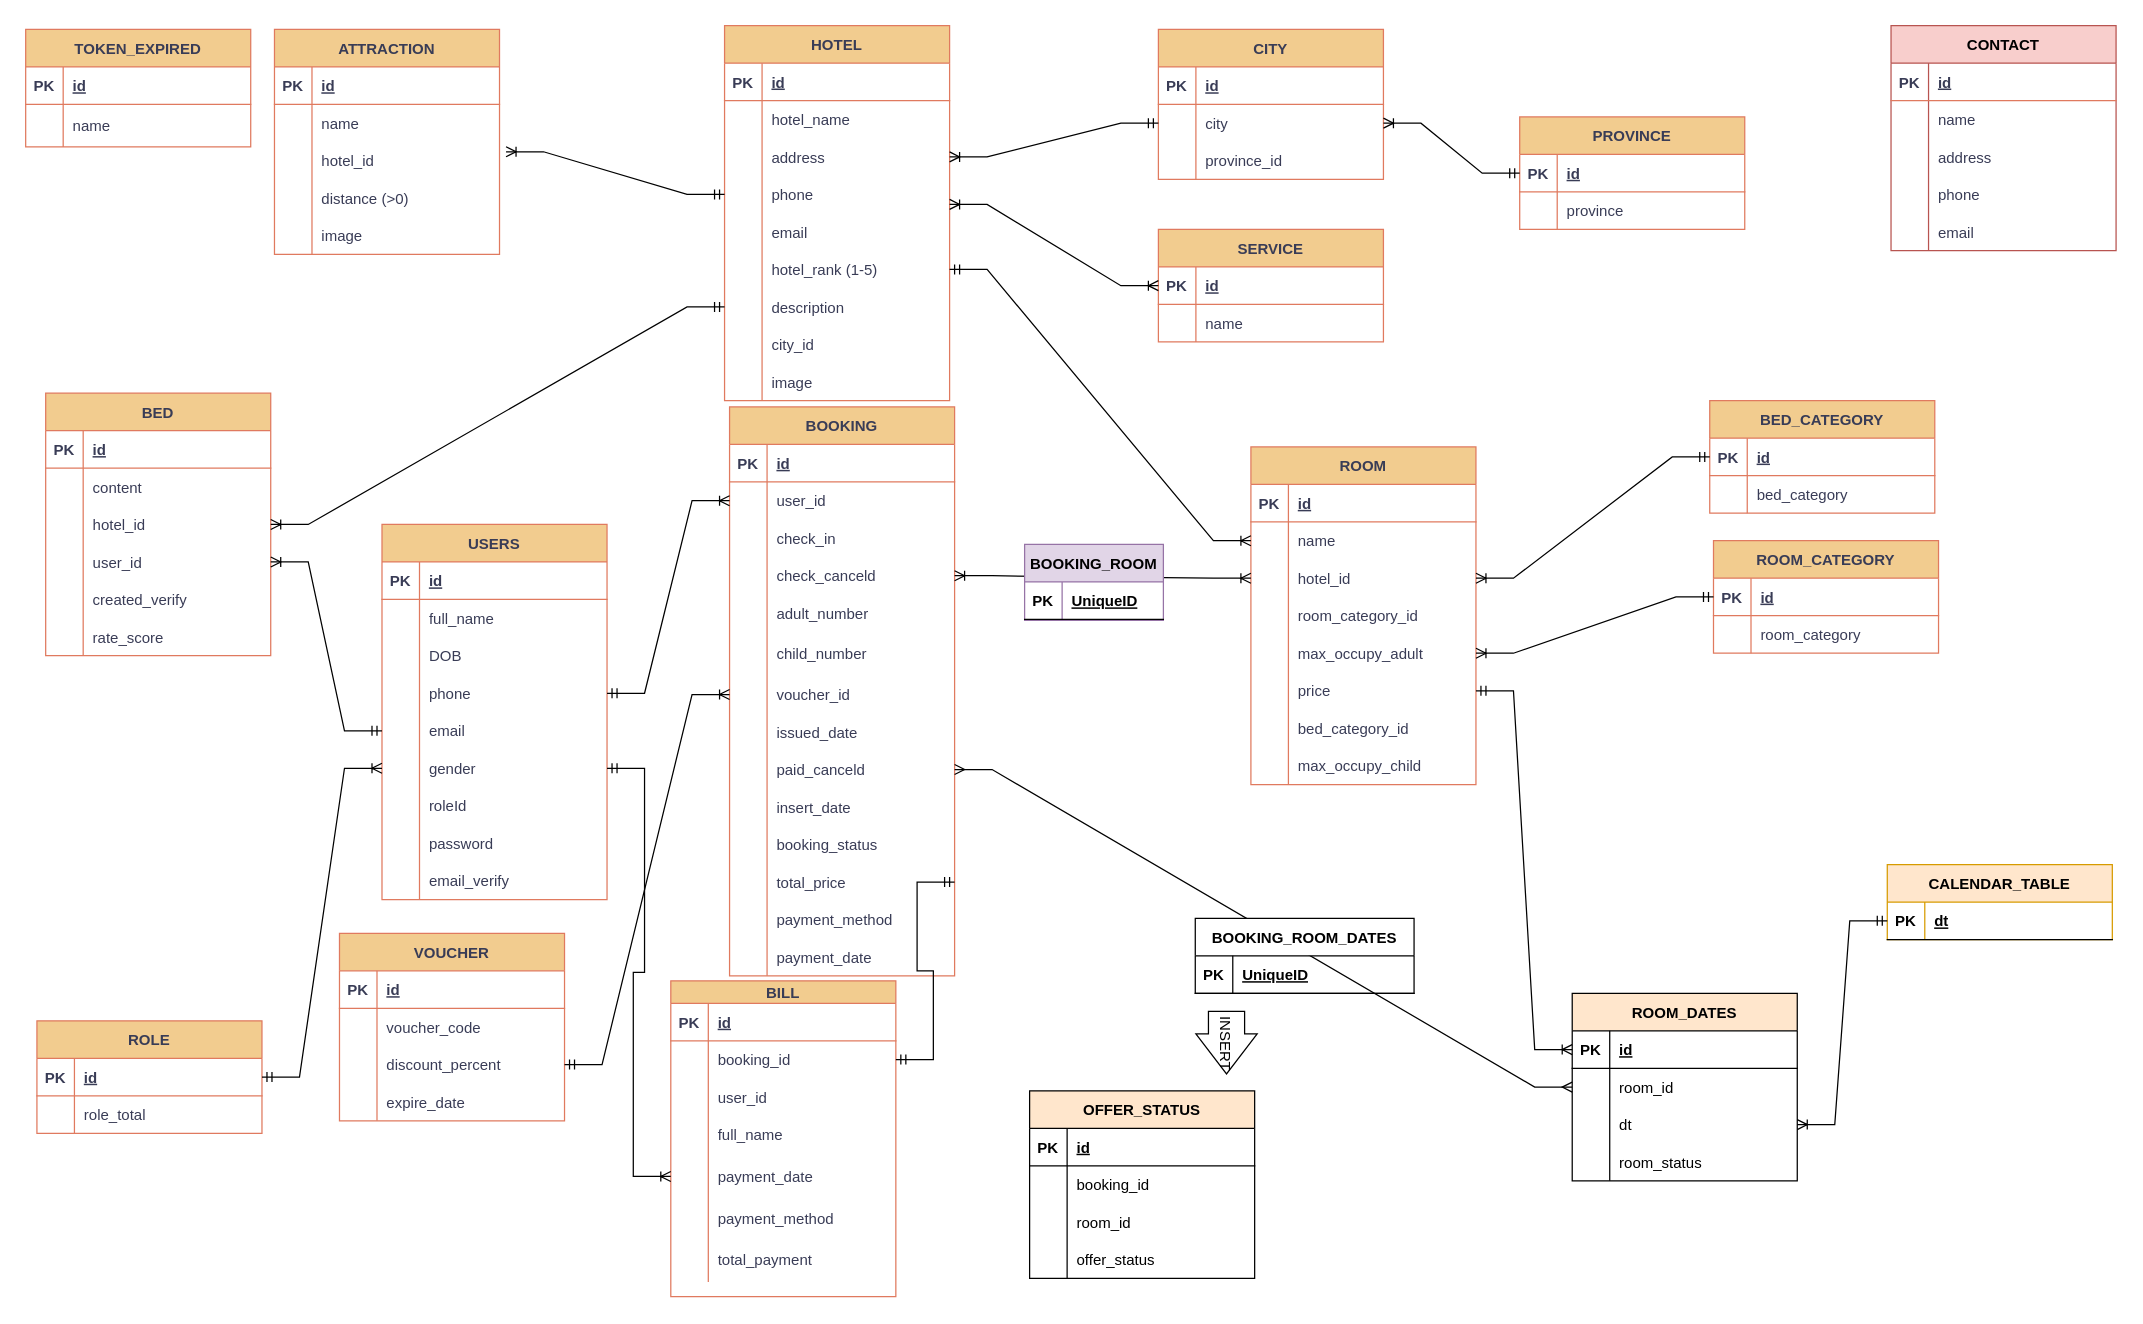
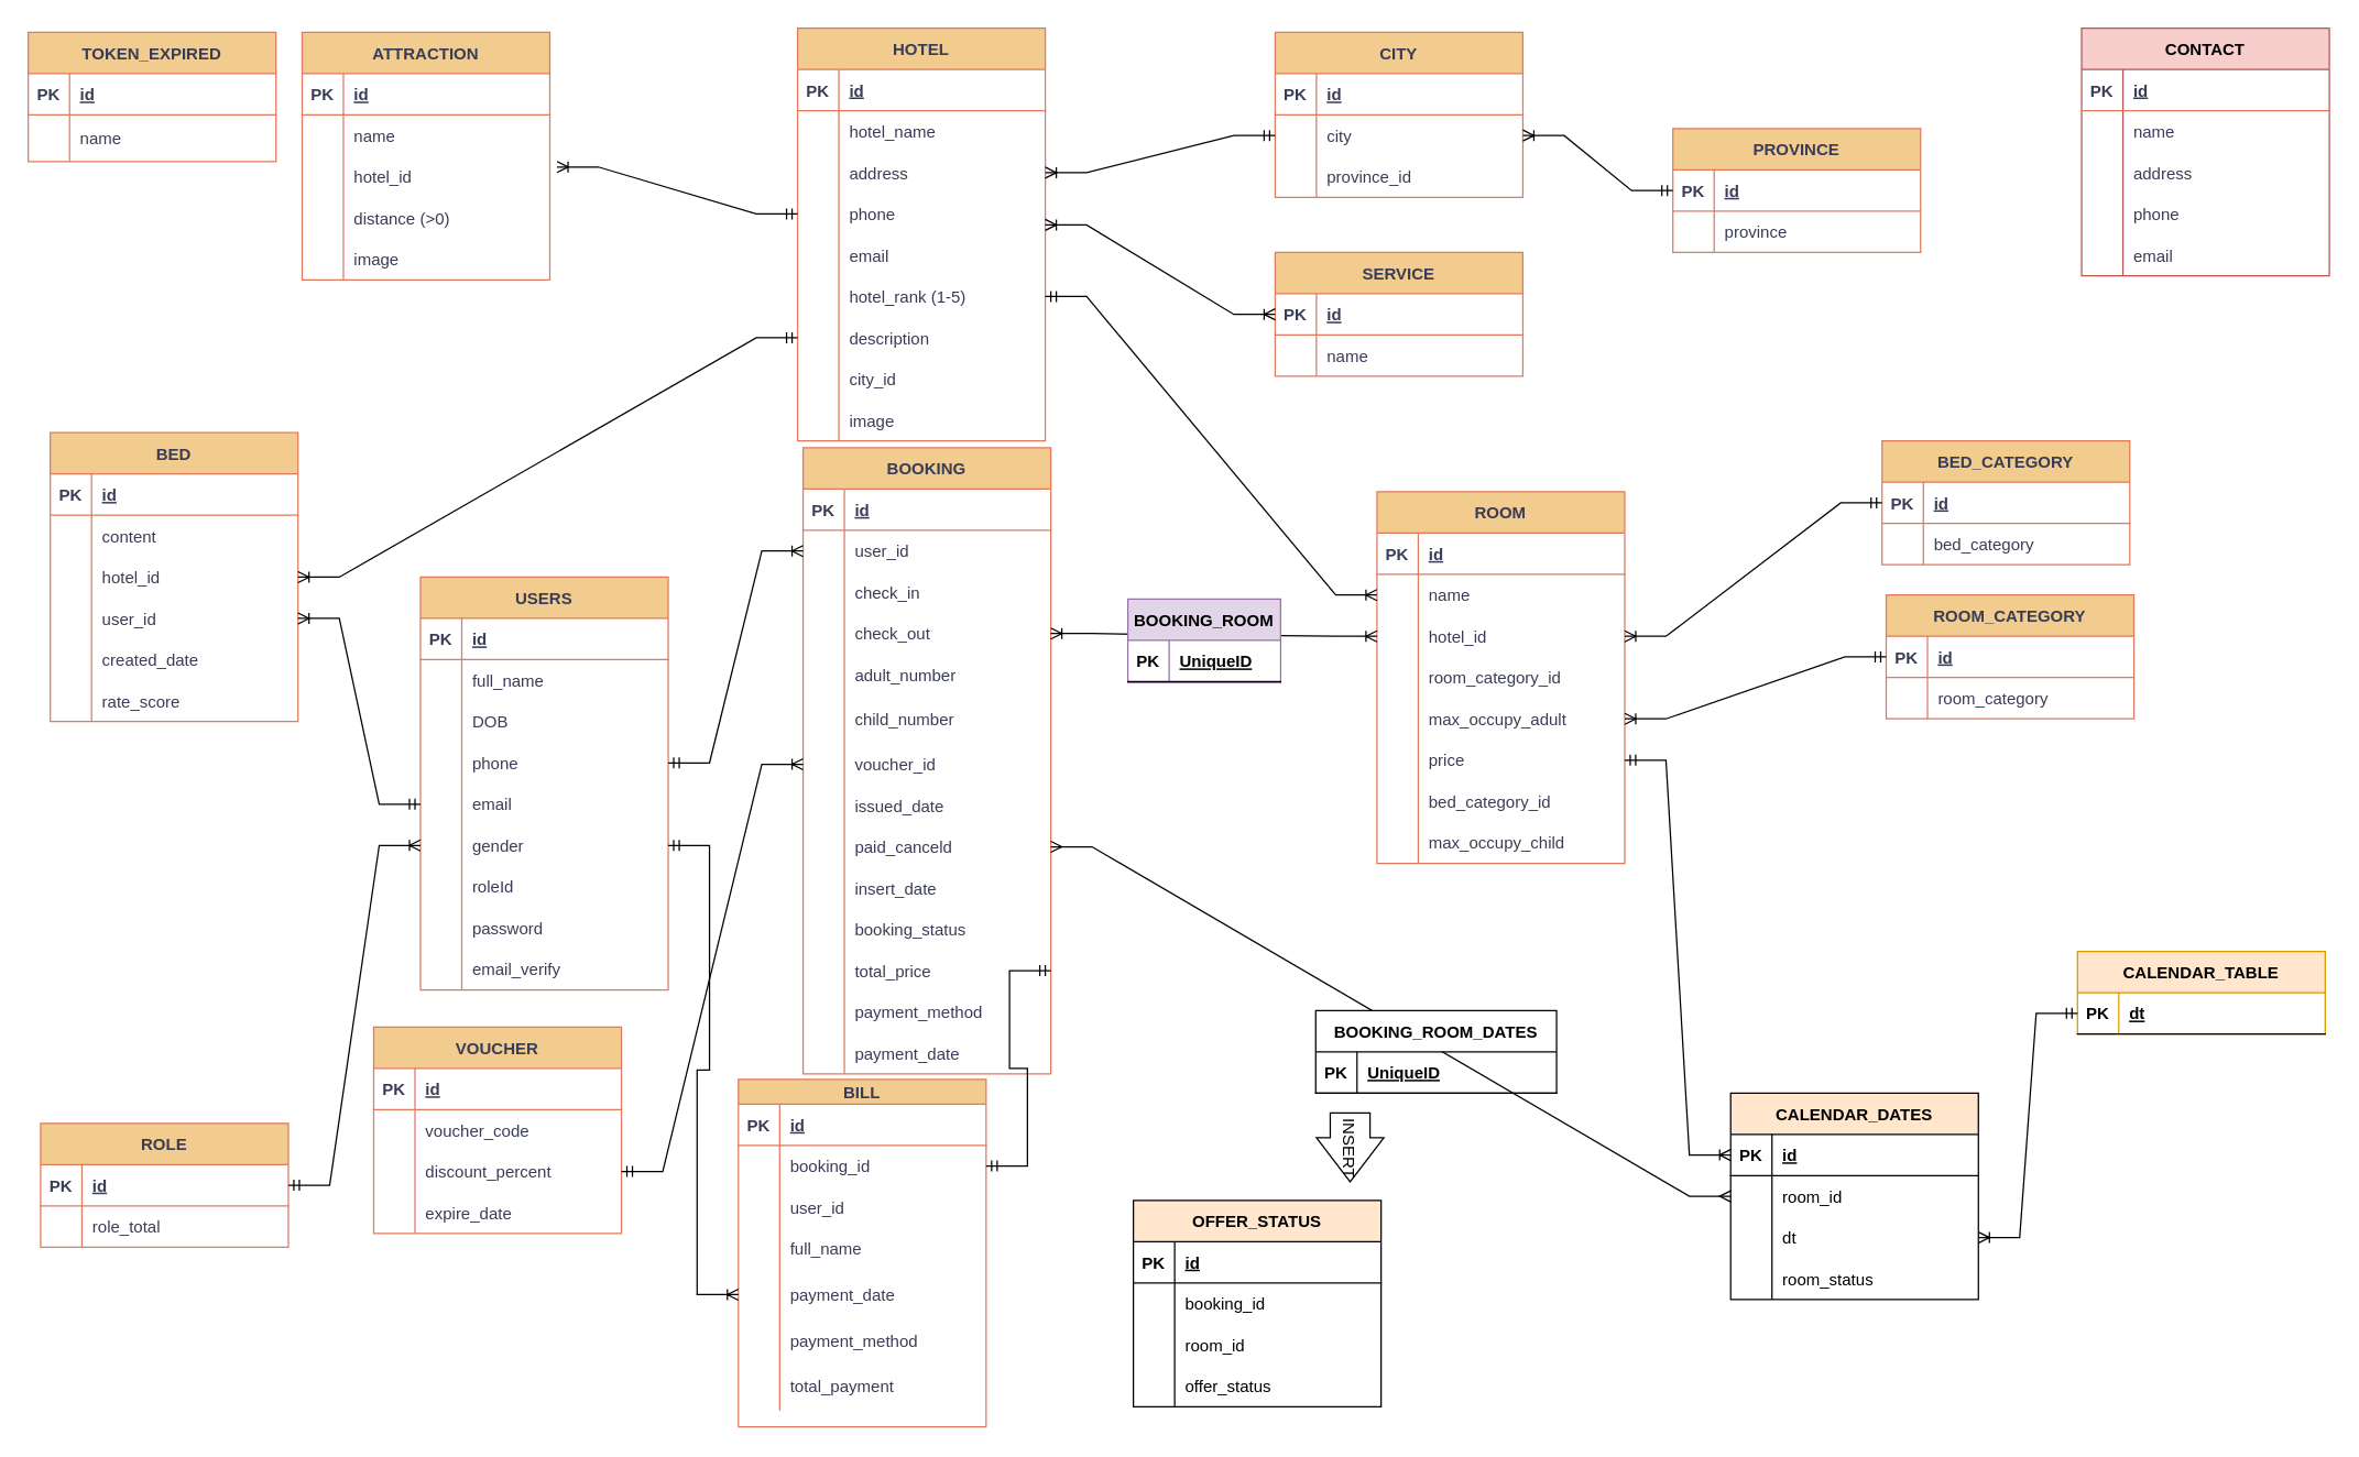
- <mxCell id="204" value="check_canceld" style="shape=partialRectangle;connectable=0;fillColor=none;top=0;left=0;bottom=0;right=0;align=left;spacingLeft=6;overflow=hidden;labelBackgroundColor=none;strokeColor=#E07A5F;fontColor=#393C56;rounded=0;" parent="202" vertex="1"><mxGeometry x="30" width="150" height="30" as="geometry"><mxRectangle width="150" height="30" as="alternateBounds" /></mxGeometry></mxCell>
+ <mxCell id="204" value="check_out" style="shape=partialRectangle;connectable=0;fillColor=none;top=0;left=0;bottom=0;right=0;align=left;spacingLeft=6;overflow=hidden;labelBackgroundColor=none;strokeColor=#E07A5F;fontColor=#393C56;rounded=0;" parent="202" vertex="1"><mxGeometry x="30" width="150" height="30" as="geometry"><mxRectangle width="150" height="30" as="alternateBounds" /></mxGeometry></mxCell>
- <mxCell id="80" value="created_verify" style="shape=partialRectangle;connectable=0;fillColor=none;top=0;left=0;bottom=0;right=0;align=left;spacingLeft=6;overflow=hidden;labelBackgroundColor=none;strokeColor=#E07A5F;fontColor=#393C56;rounded=0;" parent="78" vertex="1"><mxGeometry x="30" width="150" height="30" as="geometry"><mxRectangle width="150" height="30" as="alternateBounds" /></mxGeometry></mxCell>
+ <mxCell id="80" value="created_date" style="shape=partialRectangle;connectable=0;fillColor=none;top=0;left=0;bottom=0;right=0;align=left;spacingLeft=6;overflow=hidden;labelBackgroundColor=none;strokeColor=#E07A5F;fontColor=#393C56;rounded=0;" parent="78" vertex="1"><mxGeometry x="30" width="150" height="30" as="geometry"><mxRectangle width="150" height="30" as="alternateBounds" /></mxGeometry></mxCell>
- <mxCell id="270" value="ROOM_DATES" style="shape=table;startSize=30;container=1;collapsible=1;childLayout=tableLayout;fixedRows=1;rowLines=0;fontStyle=1;align=center;resizeLast=1;fillColor=#ffe6cc;strokeColor=default;" parent="1" vertex="1"><mxGeometry x="1257" y="794" width="180" height="150" as="geometry" /></mxCell>
+ <mxCell id="270" value="CALENDAR_DATES" style="shape=table;startSize=30;container=1;collapsible=1;childLayout=tableLayout;fixedRows=1;rowLines=0;fontStyle=1;align=center;resizeLast=1;fillColor=#ffe6cc;strokeColor=default;" parent="1" vertex="1"><mxGeometry x="1257" y="794" width="180" height="150" as="geometry" /></mxCell>
